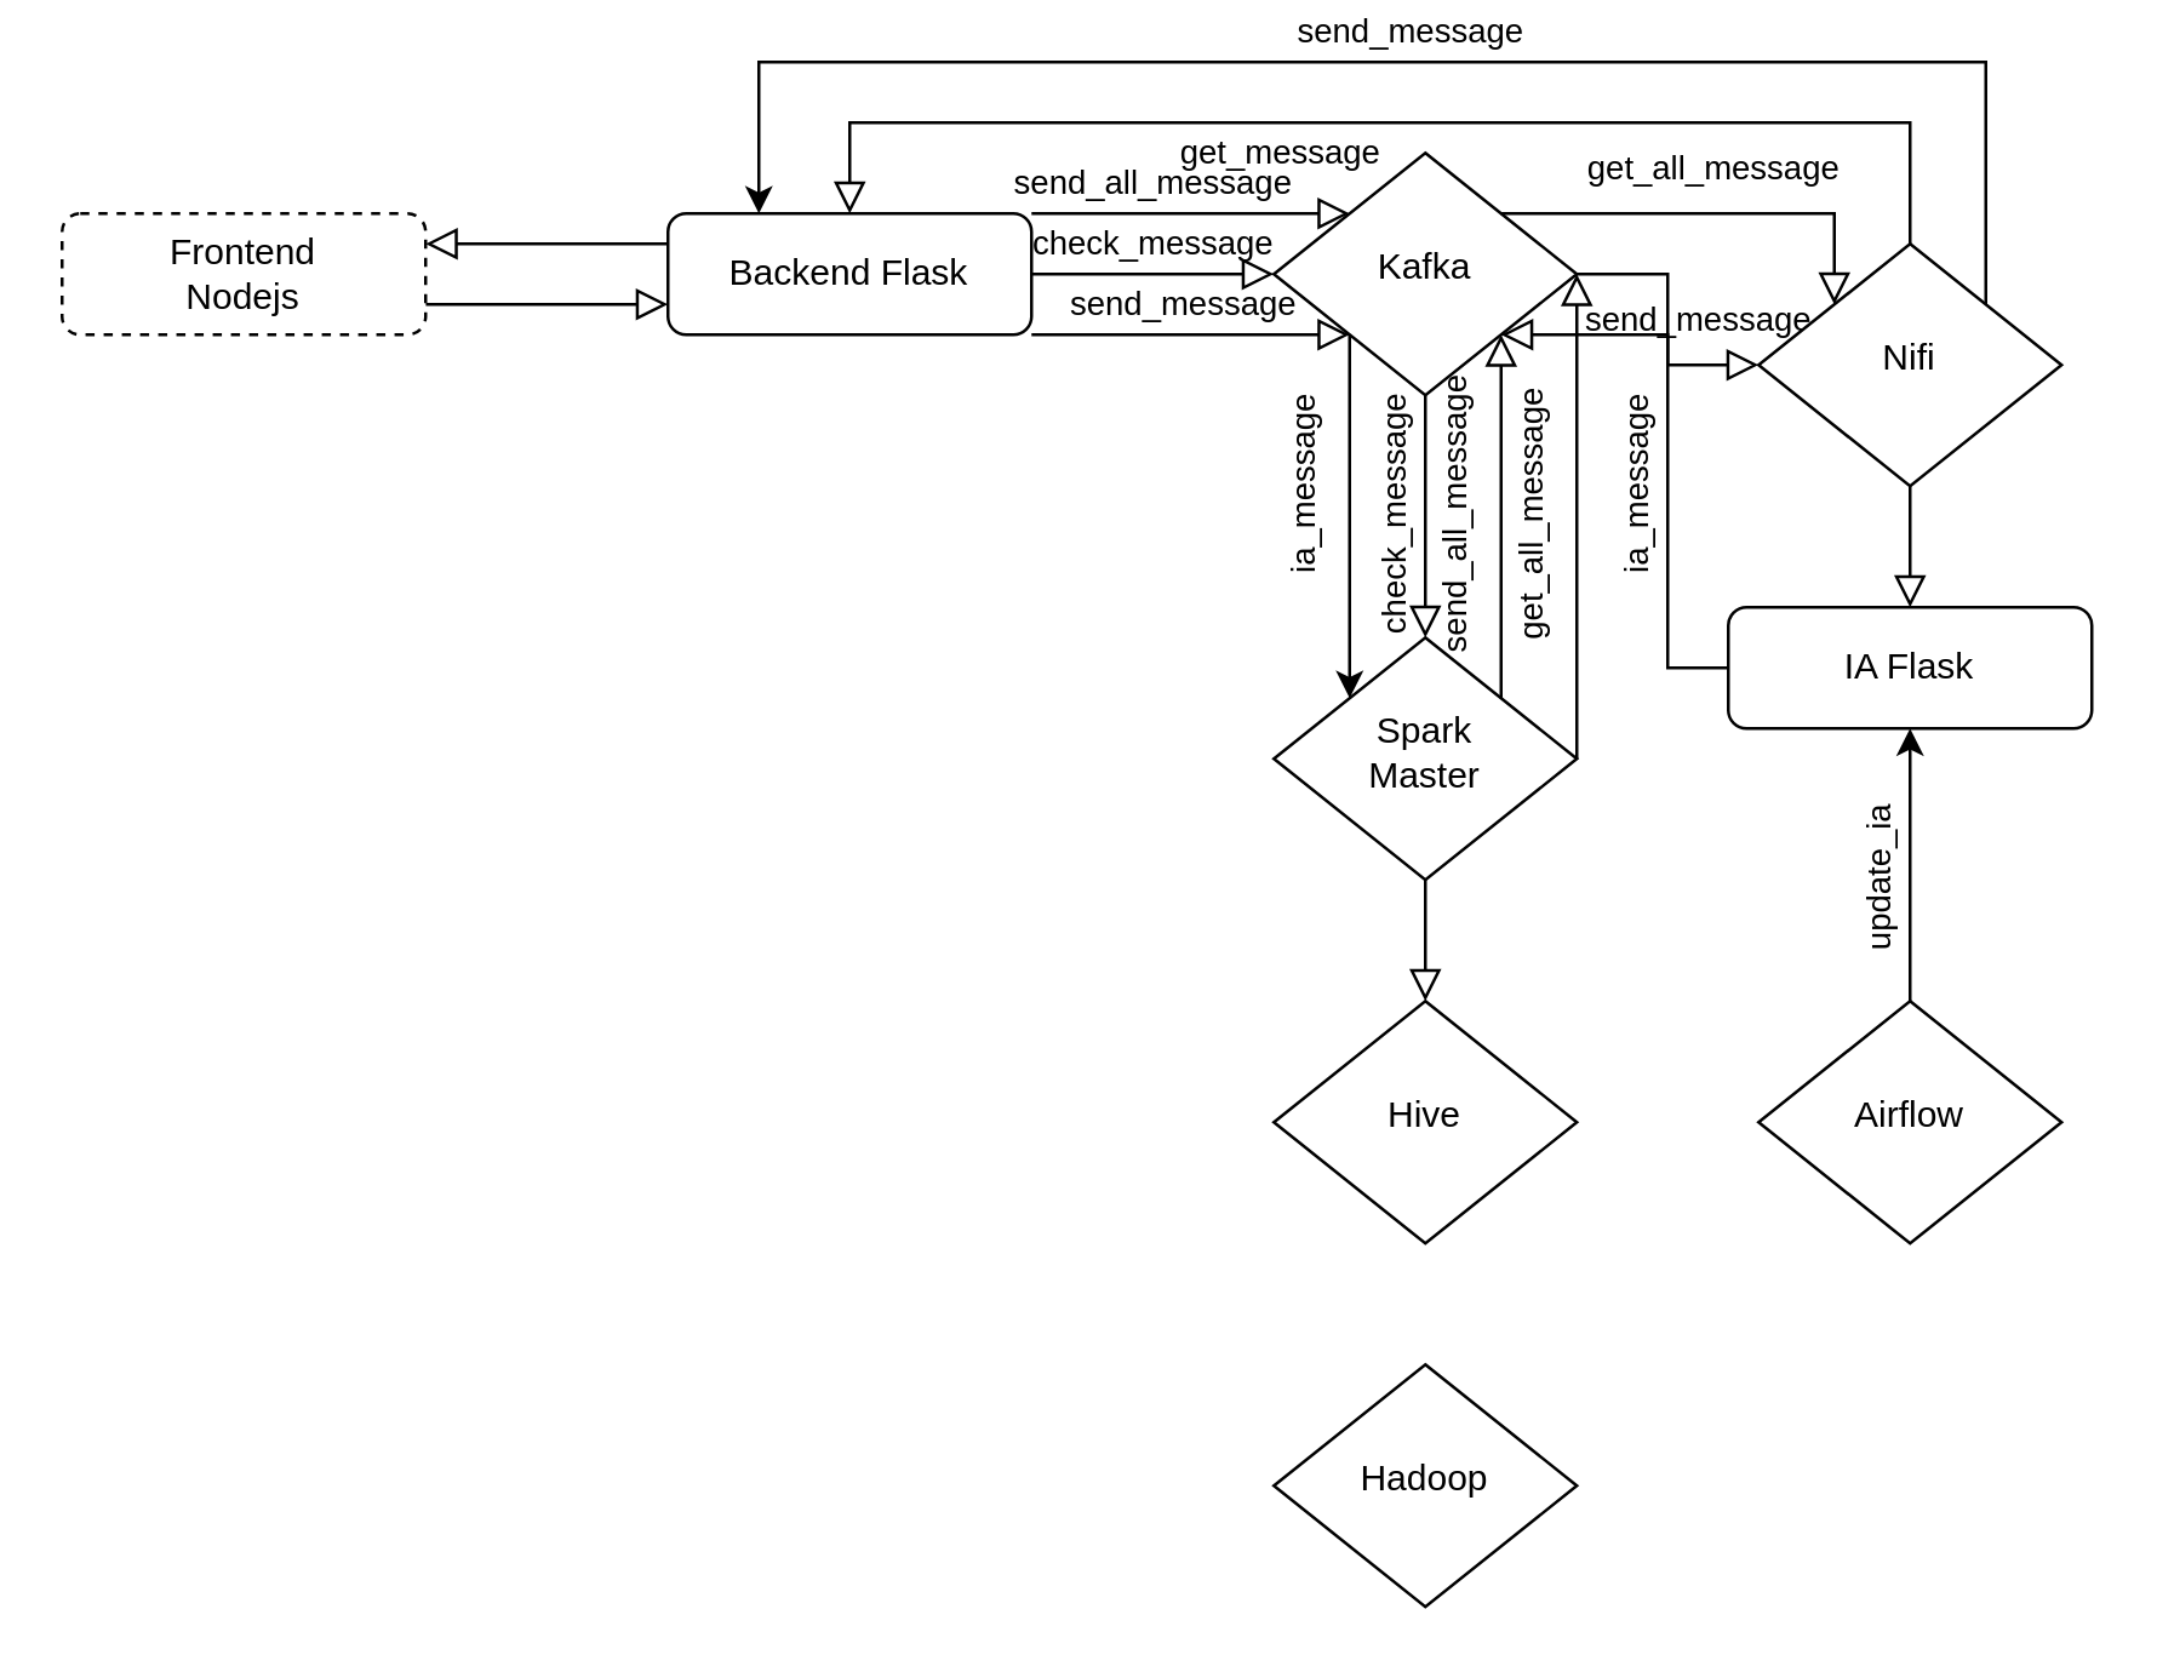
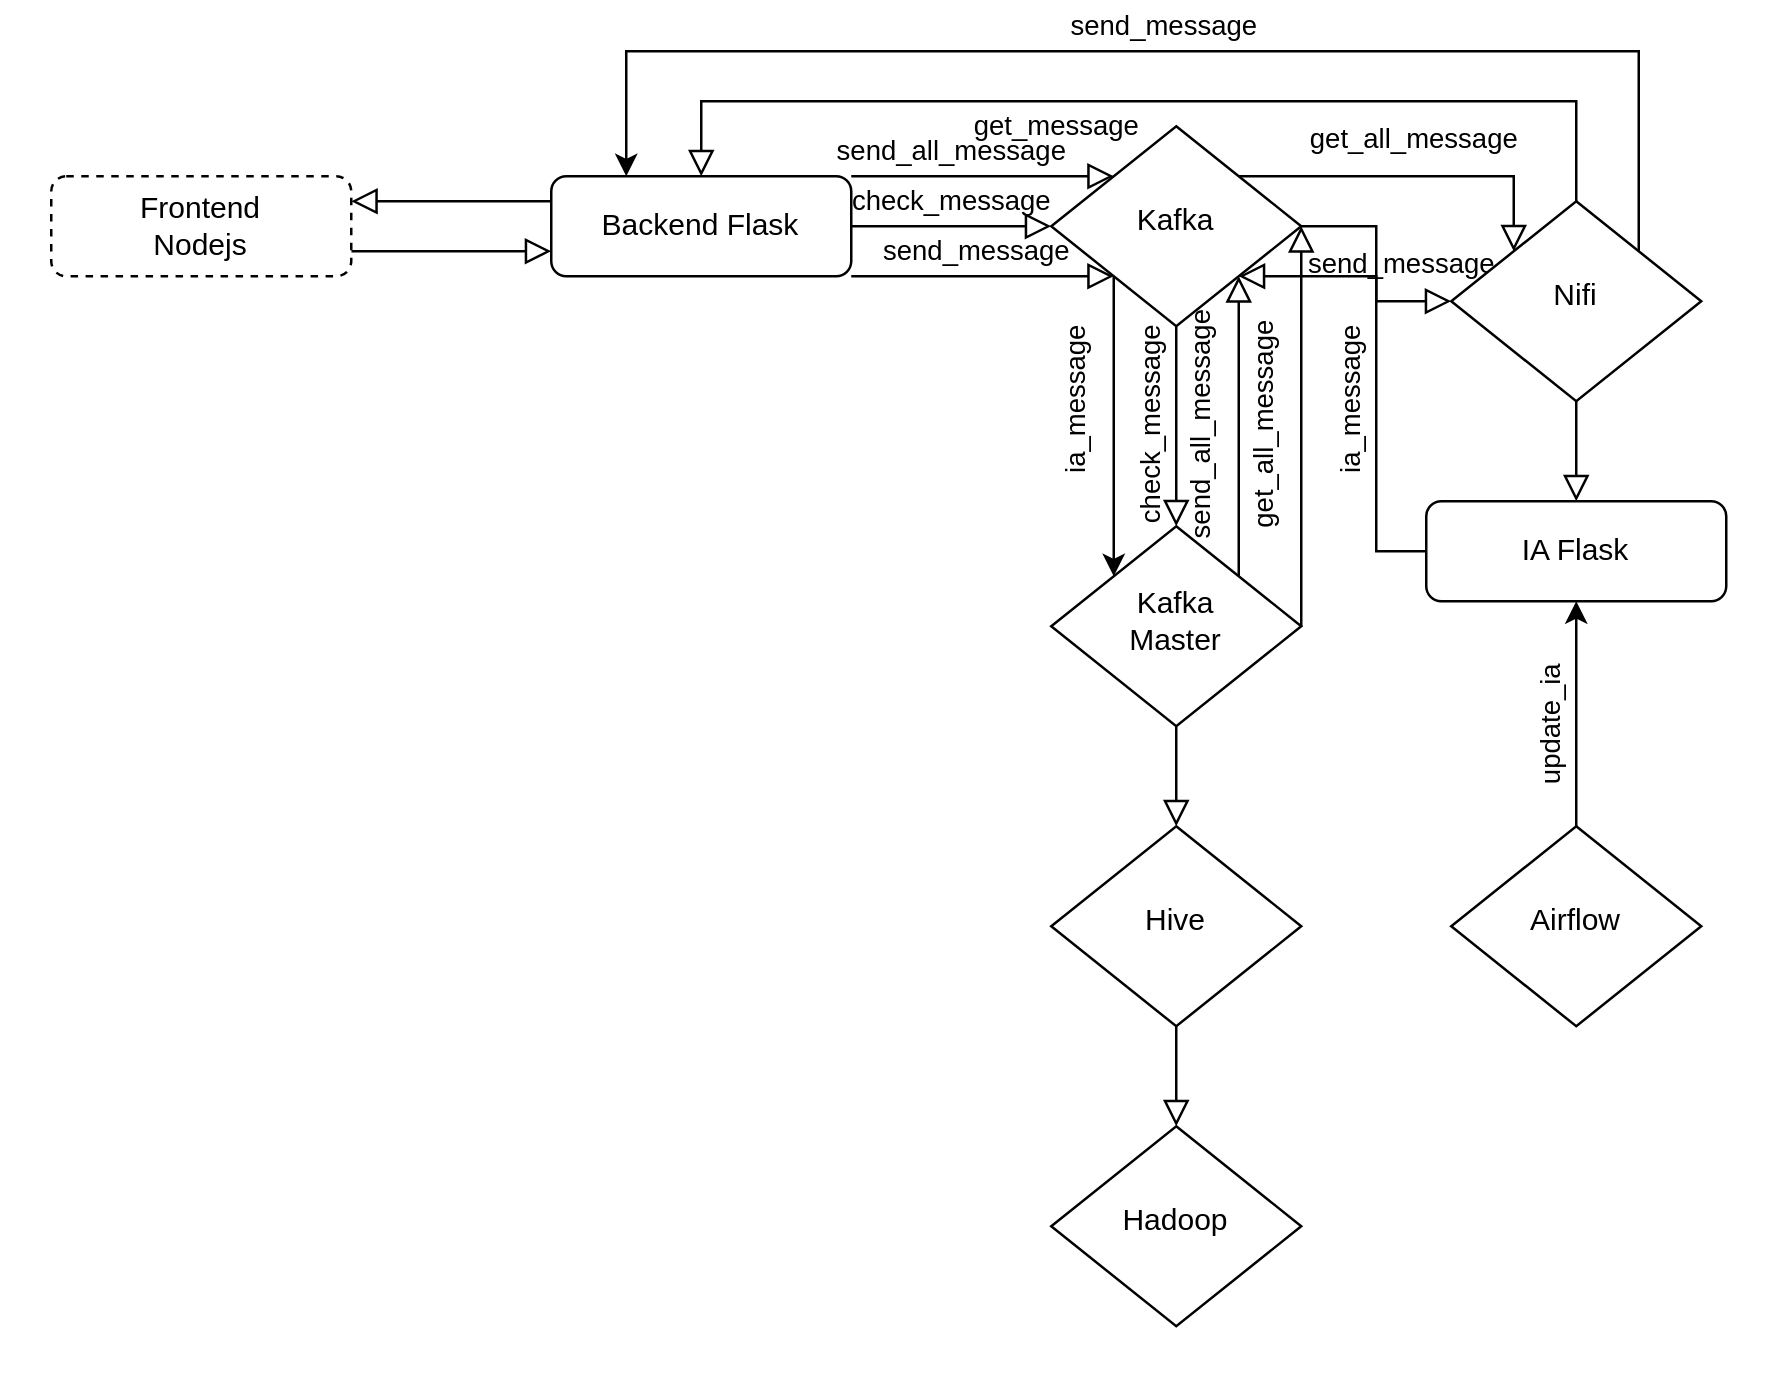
- <mxCell id="8" value="Spark&lt;div&gt;Master&lt;/div&gt;" style="rhombus;whiteSpace=wrap;html=1;shadow=0;fontFamily=Helvetica;fontSize=12;align=center;strokeWidth=1;spacing=6;spacingTop=-4;" parent="1" vertex="1"><mxGeometry x="420" y="210" width="100" height="80" as="geometry" /></mxCell>
+ <mxCell id="8" value="Kafka&lt;div&gt;Master&lt;/div&gt;" style="rhombus;whiteSpace=wrap;html=1;shadow=0;fontFamily=Helvetica;fontSize=12;align=center;strokeWidth=1;spacing=6;spacingTop=-4;" parent="1" vertex="1"><mxGeometry x="420" y="210" width="100" height="80" as="geometry" /></mxCell>
+ <mxCell id="21" value="" style="edgeStyle=orthogonalEdgeStyle;rounded=0;html=1;jettySize=auto;orthogonalLoop=1;fontSize=11;endArrow=block;endFill=0;endSize=8;strokeWidth=1;shadow=0;labelBackgroundColor=none;exitX=0.5;exitY=1;exitDx=0;exitDy=0;entryX=0.5;entryY=0;entryDx=0;entryDy=0;" edge="1" parent="1" source="20" target="19"><mxGeometry y="10" relative="1" as="geometry"><mxPoint as="offset" /><mxPoint x="480" y="300" as="sourcePoint" /><mxPoint x="480" y="340" as="targetPoint" /></mxGeometry></mxCell>
